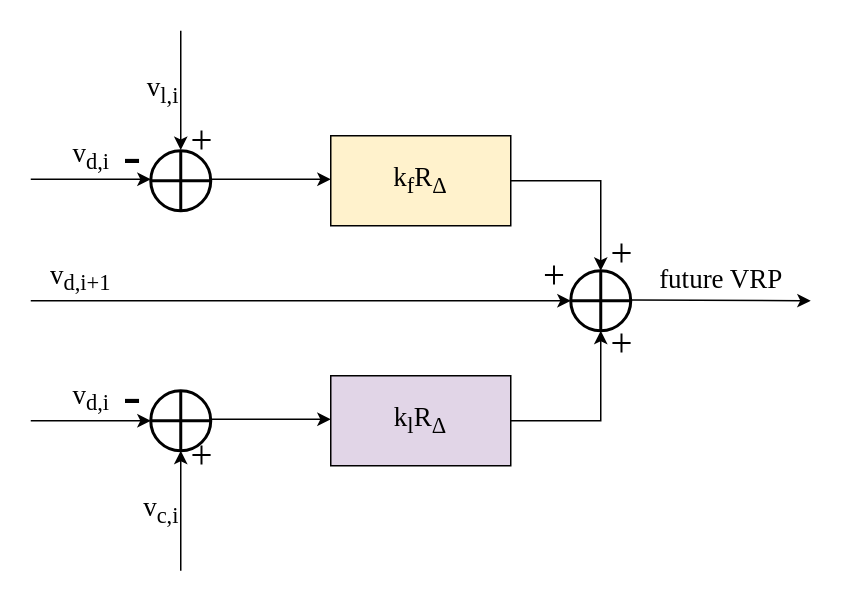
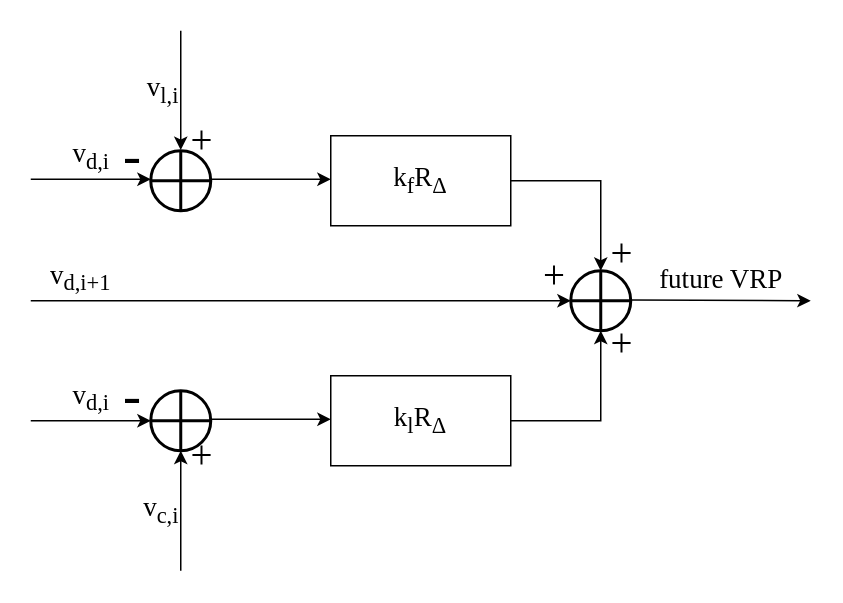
- <mxCell id="7" value="k&lt;sub&gt;f&lt;/sub&gt;R&lt;sub&gt;Δ&lt;br&gt;&lt;/sub&gt;" style="rounded=0;whiteSpace=wrap;html=1;fontFamily=Computer Modern;fontSize=18;fillColor=#fff2cc;" vertex="1" parent="1"><mxGeometry x="220" y="90" width="120" height="60" as="geometry" /></mxCell>
+ <mxCell id="7" value="k&lt;sub&gt;f&lt;/sub&gt;R&lt;sub&gt;Δ&lt;br&gt;&lt;/sub&gt;" style="rounded=0;whiteSpace=wrap;html=1;fontFamily=Computer Modern;fontSize=18;" vertex="1" parent="1"><mxGeometry x="220" y="90" width="120" height="60" as="geometry" /></mxCell>
- <mxCell id="13" value="k&lt;sub&gt;l&lt;/sub&gt;R&lt;sub&gt;Δ&lt;br&gt;&lt;/sub&gt;" style="rounded=0;whiteSpace=wrap;html=1;fontFamily=Computer Modern;fontSize=18;fillColor=#e1d5e7;" vertex="1" parent="1"><mxGeometry x="220" y="250" width="120" height="60" as="geometry" /></mxCell>
+ <mxCell id="13" value="k&lt;sub&gt;l&lt;/sub&gt;R&lt;sub&gt;Δ&lt;br&gt;&lt;/sub&gt;" style="rounded=0;whiteSpace=wrap;html=1;fontFamily=Computer Modern;fontSize=18;" vertex="1" parent="1"><mxGeometry x="220" y="250" width="120" height="60" as="geometry" /></mxCell>
